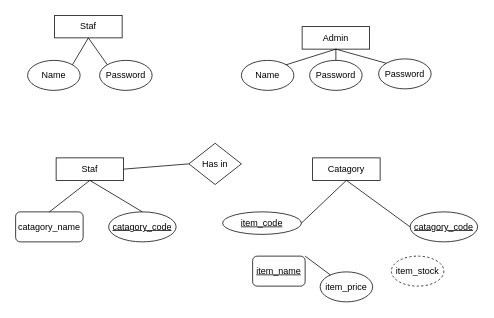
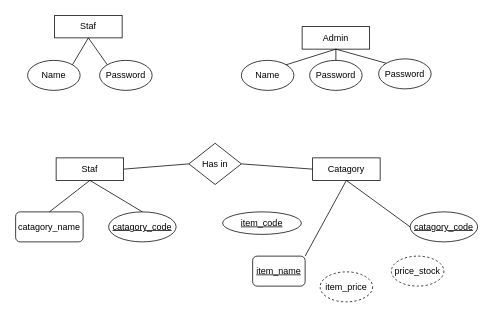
+ <mxCell id="30" value="" style="endArrow=none;html=1;rounded=0;exitX=1;exitY=0.5;exitDx=0;exitDy=0;entryX=0;entryY=0.5;entryDx=0;entryDy=0;" edge="1" parent="1" source="23" target="14"><mxGeometry width="50" height="50" relative="1" as="geometry"><mxPoint x="174" y="235" as="sourcePoint" /><mxPoint x="261" y="235" as="targetPoint" /></mxGeometry></mxCell>
- <mxCell id="24" value="" style="endArrow=none;html=1;rounded=0;entryX=0.5;entryY=1;entryDx=0;entryDy=0;exitX=1;exitY=0.5;exitDx=0;exitDy=0;" edge="1" parent="1" source="16" target="14"><mxGeometry width="50" height="50" relative="1" as="geometry"><mxPoint x="636" y="250" as="sourcePoint" /><mxPoint x="686" y="200" as="targetPoint" /></mxGeometry></mxCell>
- <mxCell id="25" value="" style="endArrow=none;html=1;rounded=0;exitX=1;exitY=0;exitDx=0;exitDy=0;" edge="1" parent="1" source="17" target="18"><mxGeometry width="50" height="50" relative="1" as="geometry"><mxPoint x="376" y="312" as="sourcePoint" /><mxPoint x="456" y="240" as="targetPoint" /></mxGeometry></mxCell>
+ <mxCell id="25" value="" style="endArrow=none;html=1;rounded=0;exitX=1;exitY=0;exitDx=0;exitDy=0;entryX=0.5;entryY=1;entryDx=0;entryDy=0;" edge="1" parent="1" source="17" target="14"><mxGeometry width="50" height="50" relative="1" as="geometry"><mxPoint x="376" y="312" as="sourcePoint" /><mxPoint x="456" y="240" as="targetPoint" /></mxGeometry></mxCell>
- <mxCell id="19" value="item_stock" style="ellipse;whiteSpace=wrap;html=1;fillStyle=auto;fillColor=none;dashed=1;" vertex="1" parent="1"><mxGeometry x="521" y="341" width="70" height="40" as="geometry" /></mxCell>
+ <mxCell id="19" value="price_stock" style="ellipse;whiteSpace=wrap;html=1;fillStyle=auto;fillColor=none;dashed=1;" vertex="1" parent="1"><mxGeometry x="521" y="341" width="70" height="40" as="geometry" /></mxCell>
- <mxCell id="18" value="item_price" style="ellipse;whiteSpace=wrap;html=1;" vertex="1" parent="1"><mxGeometry x="426" y="362" width="70" height="40" as="geometry" /></mxCell>
+ <mxCell id="18" value="item_price" style="ellipse;whiteSpace=wrap;html=1;dashed=1;" vertex="1" parent="1"><mxGeometry x="426" y="362" width="70" height="40" as="geometry" /></mxCell>
